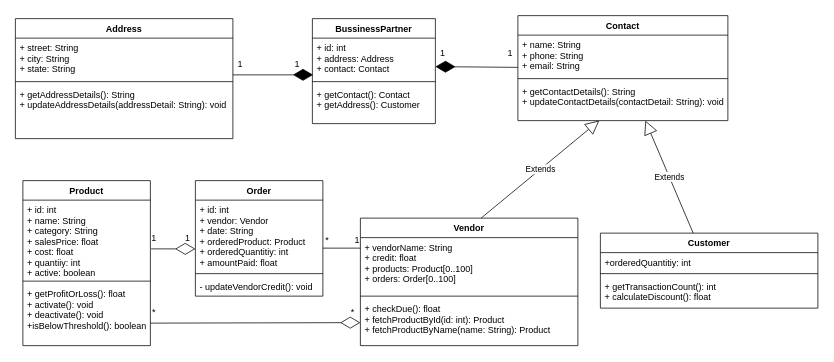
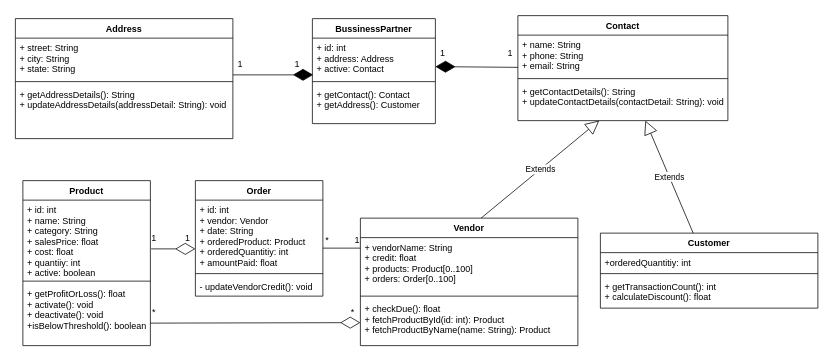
- <mxCell id="19" value="+ id: int&#10;+ address: Address&#10;+ contact: Contact" style="text;strokeColor=none;fillColor=none;align=left;verticalAlign=top;spacingLeft=4;spacingRight=4;overflow=hidden;rotatable=0;points=[[0,0.5],[1,0.5]];portConstraint=eastwest;" vertex="1" parent="18"><mxGeometry y="26" width="164" height="54" as="geometry" /></mxCell>
+ <mxCell id="19" value="+ id: int&#10;+ address: Address&#10;+ active: Contact" style="text;strokeColor=none;fillColor=none;align=left;verticalAlign=top;spacingLeft=4;spacingRight=4;overflow=hidden;rotatable=0;points=[[0,0.5],[1,0.5]];portConstraint=eastwest;" vertex="1" parent="18"><mxGeometry y="26" width="164" height="54" as="geometry" /></mxCell>
